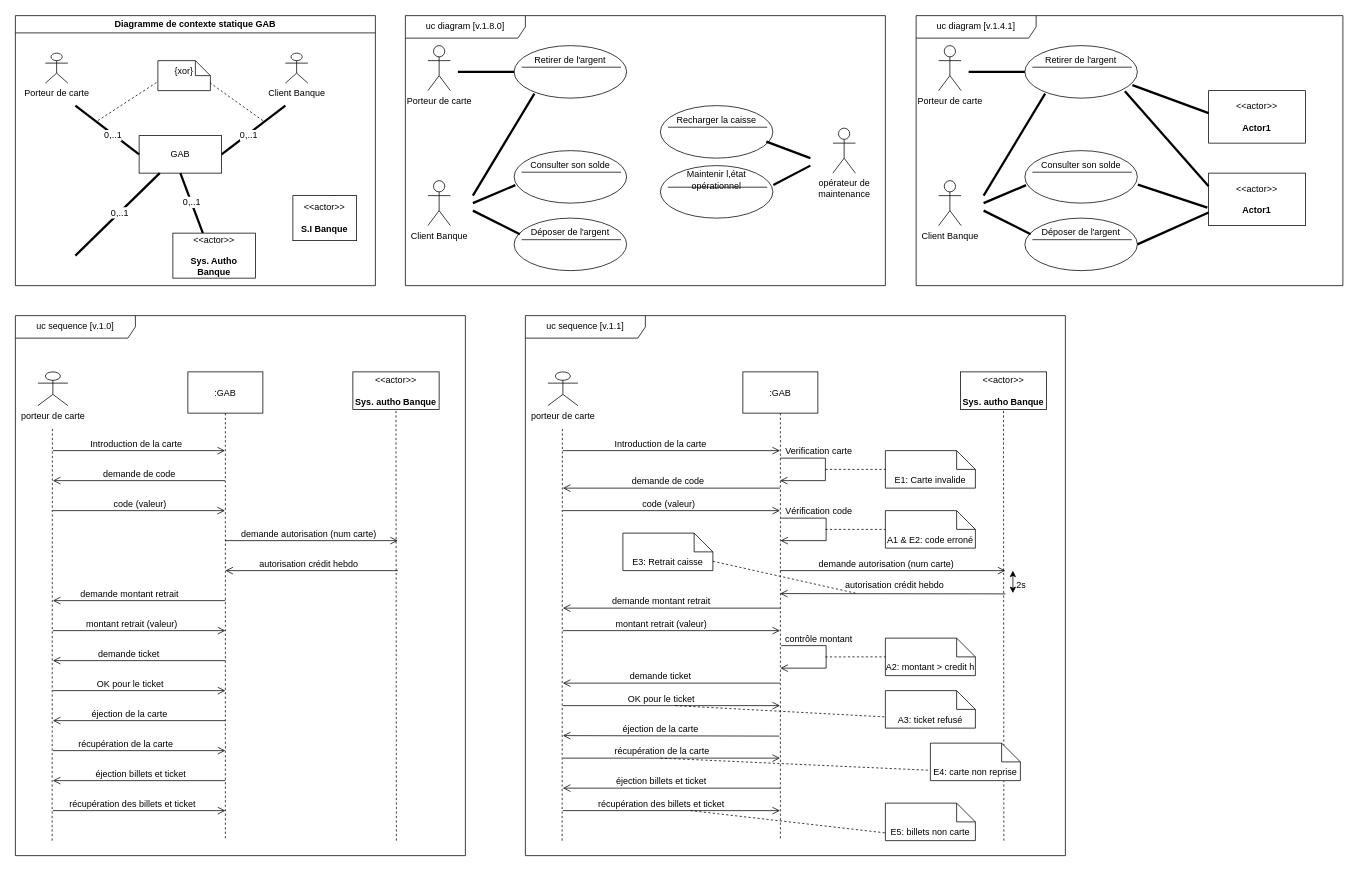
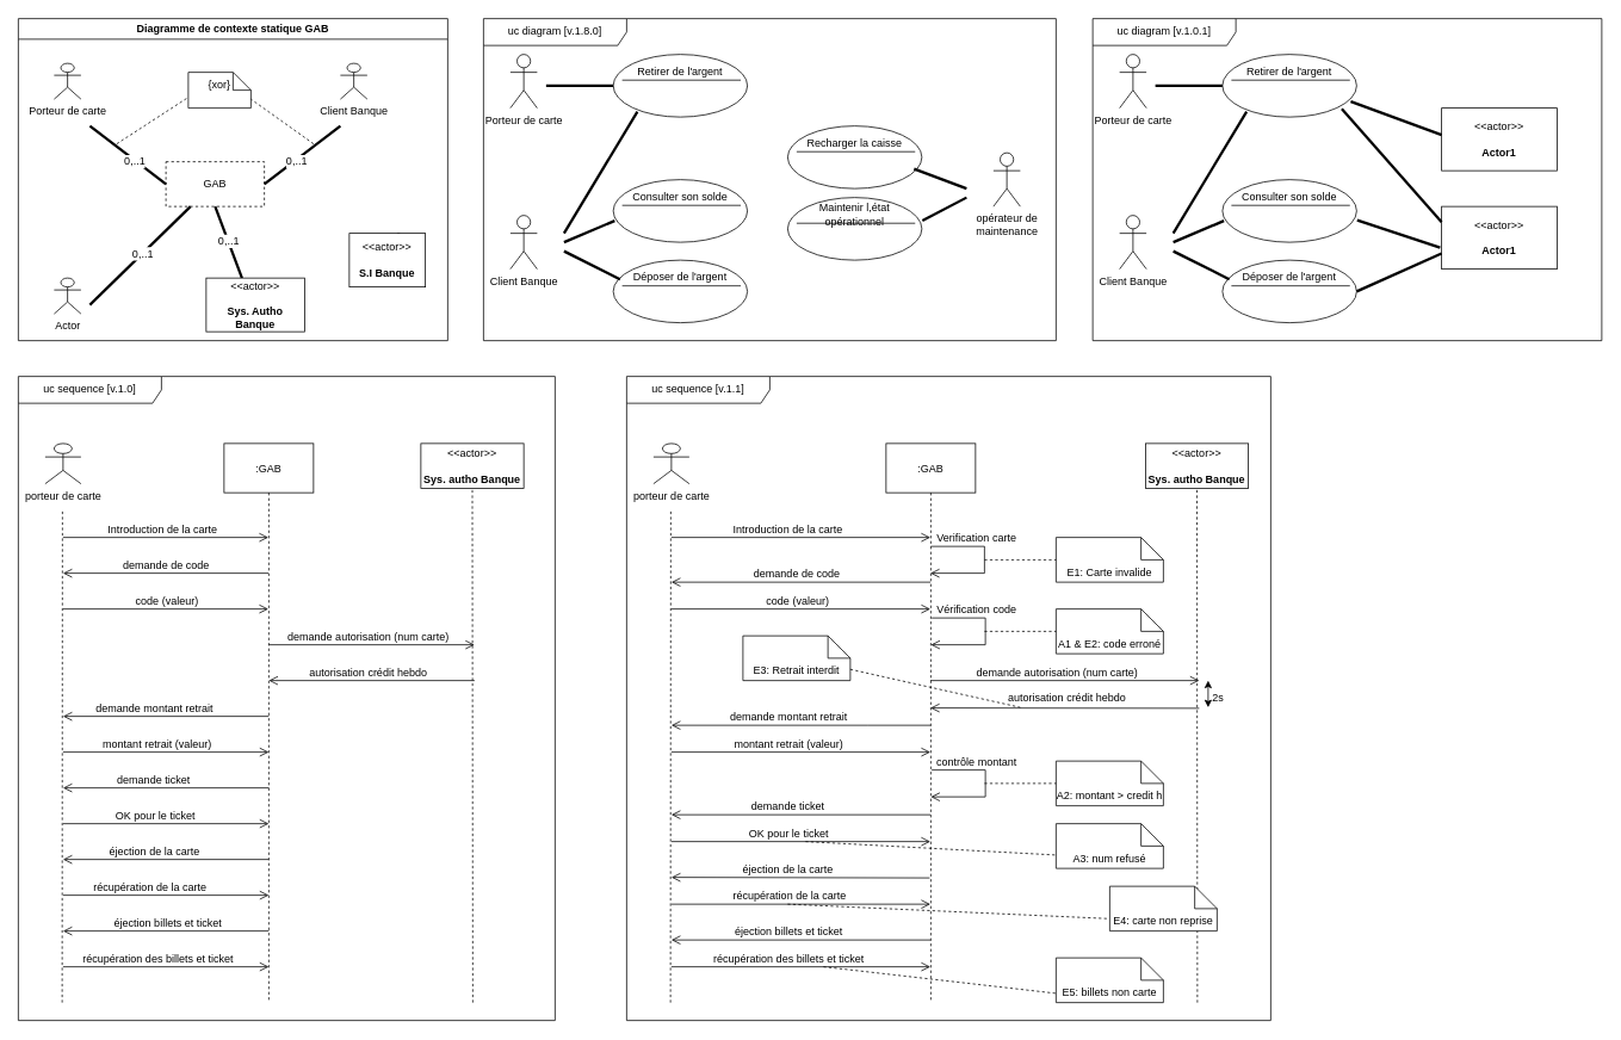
- <mxCell id="46" value="uc diagram [v.1.4.1]" style="shape=umlFrame;whiteSpace=wrap;html=1;pointerEvents=0;recursiveResize=0;container=1;collapsible=0;width=160;strokeColor=default;align=center;verticalAlign=top;fontFamily=Helvetica;fontSize=12;fontColor=default;fillColor=default;" vertex="1" parent="1"><mxGeometry x="1221" y="20" width="569" height="360" as="geometry" /></mxCell>
+ <mxCell id="46" value="uc diagram [v.1.0.1]" style="shape=umlFrame;whiteSpace=wrap;html=1;pointerEvents=0;recursiveResize=0;container=1;collapsible=0;width=160;strokeColor=default;align=center;verticalAlign=top;fontFamily=Helvetica;fontSize=12;fontColor=default;fillColor=default;" vertex="1" parent="1"><mxGeometry x="1221" y="20" width="569" height="360" as="geometry" /></mxCell>
- <mxCell id="4" value="GAB" style="html=1;whiteSpace=wrap;" vertex="1" parent="2"><mxGeometry x="165" y="160" width="110" height="50" as="geometry" /></mxCell>
+ <mxCell id="4" value="GAB" style="html=1;whiteSpace=wrap;dashed=1;" vertex="1" parent="2"><mxGeometry x="165" y="160" width="110" height="50" as="geometry" /></mxCell>
+ <mxCell id="6" value="Actor" style="shape=umlActor;verticalLabelPosition=bottom;verticalAlign=top;html=1;outlineConnect=0;" vertex="1" parent="2"><mxGeometry x="40" y="290" width="30" height="40" as="geometry" /></mxCell>
- <mxCell id="144" value="E3: Retrait caisse" style="shape=note2;boundedLbl=1;whiteSpace=wrap;html=1;size=25;verticalAlign=top;align=center;strokeColor=default;fontFamily=Helvetica;fontSize=12;fontColor=default;fillColor=default;" vertex="1" parent="100"><mxGeometry x="130" y="290" width="120" height="50" as="geometry" /></mxCell>
+ <mxCell id="144" value="E3: Retrait interdit" style="shape=note2;boundedLbl=1;whiteSpace=wrap;html=1;size=25;verticalAlign=top;align=center;strokeColor=default;fontFamily=Helvetica;fontSize=12;fontColor=default;fillColor=default;" vertex="1" parent="100"><mxGeometry x="130" y="290" width="120" height="50" as="geometry" /></mxCell>
- <mxCell id="141" value="A3: ticket refusé" style="shape=note2;boundedLbl=1;whiteSpace=wrap;html=1;size=25;verticalAlign=top;align=center;strokeColor=default;fontFamily=Helvetica;fontSize=12;fontColor=default;fillColor=default;" vertex="1" parent="100"><mxGeometry x="480" y="500" width="120" height="50" as="geometry" /></mxCell>
+ <mxCell id="141" value="A3: num refusé" style="shape=note2;boundedLbl=1;whiteSpace=wrap;html=1;size=25;verticalAlign=top;align=center;strokeColor=default;fontFamily=Helvetica;fontSize=12;fontColor=default;fillColor=default;" vertex="1" parent="100"><mxGeometry x="480" y="500" width="120" height="50" as="geometry" /></mxCell>
